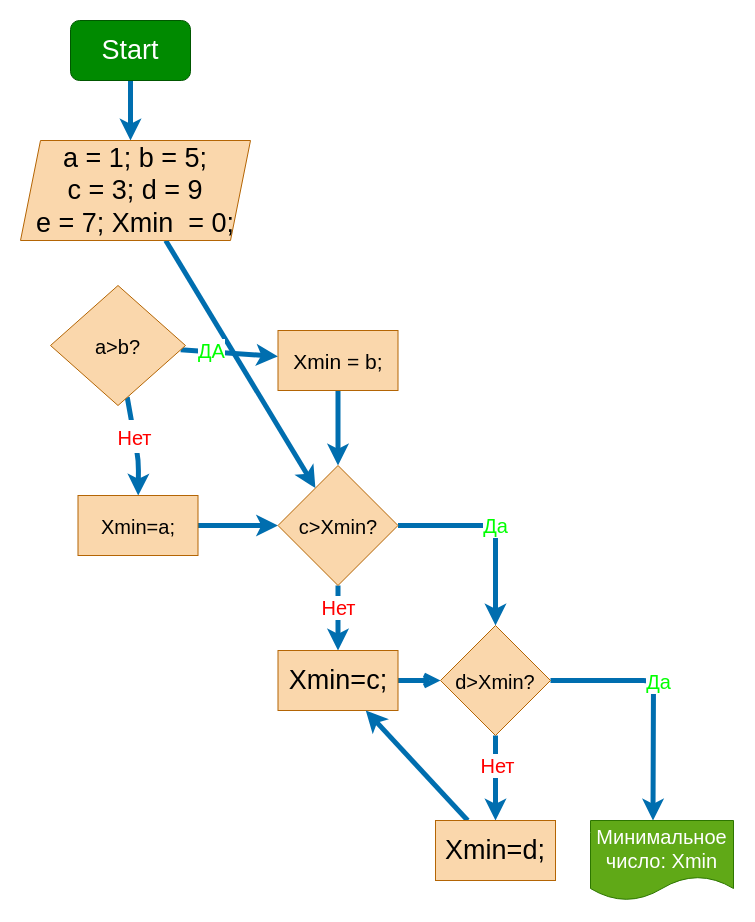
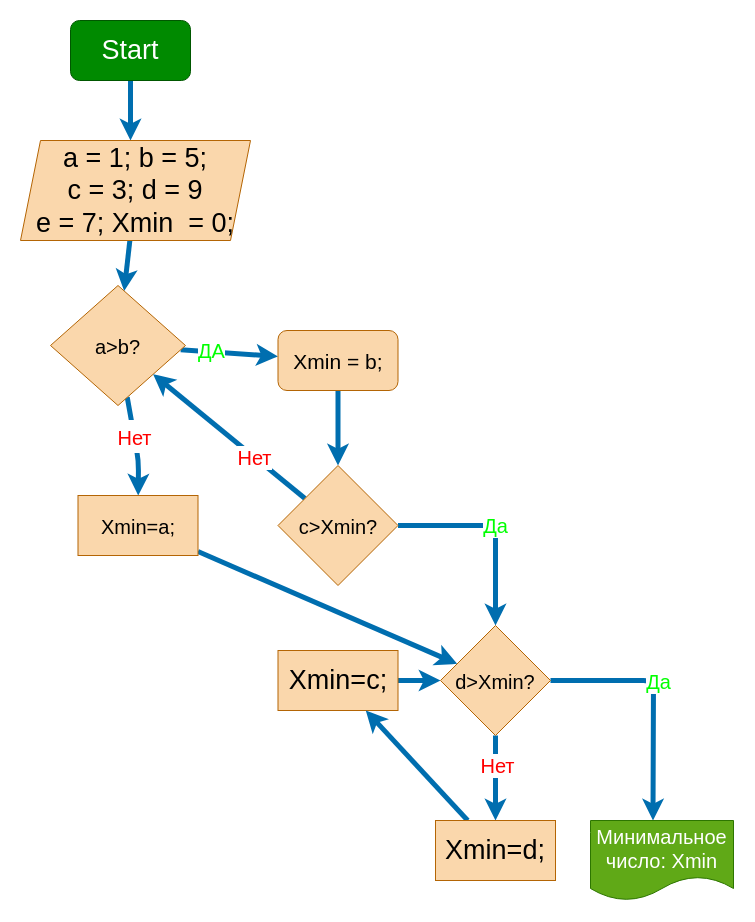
- <mxCell id="4" value="" style="edgeStyle=none;html=1;fontSize=27;fontColor=#000000;strokeWidth=5;fillColor=#1ba1e2;strokeColor=#006EAF;" parent="1" source="5" target="16" edge="1"><mxGeometry relative="1" as="geometry" /></mxCell>
+ <mxCell id="4" value="" style="edgeStyle=none;html=1;fontSize=27;fontColor=#000000;strokeWidth=5;fillColor=#1ba1e2;strokeColor=#006EAF;" parent="1" source="5" target="9" edge="1"><mxGeometry relative="1" as="geometry" /></mxCell>
- <mxCell id="11" value="&lt;font color=&quot;#000000&quot; style=&quot;font-size: 21px&quot;&gt;Xmin = b;&lt;/font&gt;" style="whiteSpace=wrap;html=1;fontSize=27;fillColor=#fad7ac;strokeColor=#b46504;" parent="1" vertex="1"><mxGeometry x="277.5" y="330" width="120" height="60" as="geometry" /></mxCell>
+ <mxCell id="11" value="&lt;font color=&quot;#000000&quot; style=&quot;font-size: 21px&quot;&gt;Xmin = b;&lt;/font&gt;" style="whiteSpace=wrap;html=1;fontSize=27;fillColor=#fad7ac;strokeColor=#b46504;rounded=1;" parent="1" vertex="1"><mxGeometry x="277.5" y="330" width="120" height="60" as="geometry" /></mxCell>
- <mxCell id="12" value="" style="edgeStyle=none;html=1;fontSize=27;fontColor=#000000;strokeWidth=5;fillColor=#1ba1e2;strokeColor=#006EAF;" parent="1" source="13" target="16" edge="1"><mxGeometry relative="1" as="geometry" /></mxCell>
+ <mxCell id="12" value="" style="edgeStyle=none;html=1;fontSize=27;fontColor=#000000;strokeWidth=5;fillColor=#1ba1e2;strokeColor=#006EAF;" parent="1" source="13" target="23" edge="1"><mxGeometry relative="1" as="geometry" /></mxCell>
- <mxCell id="14" value="&lt;font color=&quot;#ff0000&quot;&gt;Нет&lt;/font&gt;" style="edgeStyle=none;html=1;fontSize=20;fontColor=#000000;strokeWidth=5;fillColor=#1ba1e2;strokeColor=#006EAF;" parent="1" source="16" target="18" edge="1"><mxGeometry x="-0.333" relative="1" as="geometry"><mxPoint as="offset" /></mxGeometry></mxCell>
+ <mxCell id="14" value="&lt;font color=&quot;#ff0000&quot;&gt;Нет&lt;/font&gt;" style="edgeStyle=none;html=1;fontSize=20;fontColor=#000000;strokeWidth=5;fillColor=#1ba1e2;strokeColor=#006EAF;" parent="1" source="16" target="9" edge="1"><mxGeometry x="-0.333" relative="1" as="geometry"><mxPoint as="offset" /></mxGeometry></mxCell>
- <mxCell id="17" value="" style="edgeStyle=none;html=1;fontSize=20;fontColor=#000000;strokeWidth=5;fillColor=#1ba1e2;strokeColor=#006EAF;endArrow=open;" parent="1" source="18" target="23" edge="1"><mxGeometry relative="1" as="geometry" /></mxCell>
+ <mxCell id="17" value="" style="edgeStyle=none;html=1;fontSize=20;fontColor=#000000;strokeWidth=5;fillColor=#1ba1e2;strokeColor=#006EAF;" parent="1" source="18" target="23" edge="1"><mxGeometry relative="1" as="geometry" /></mxCell>
